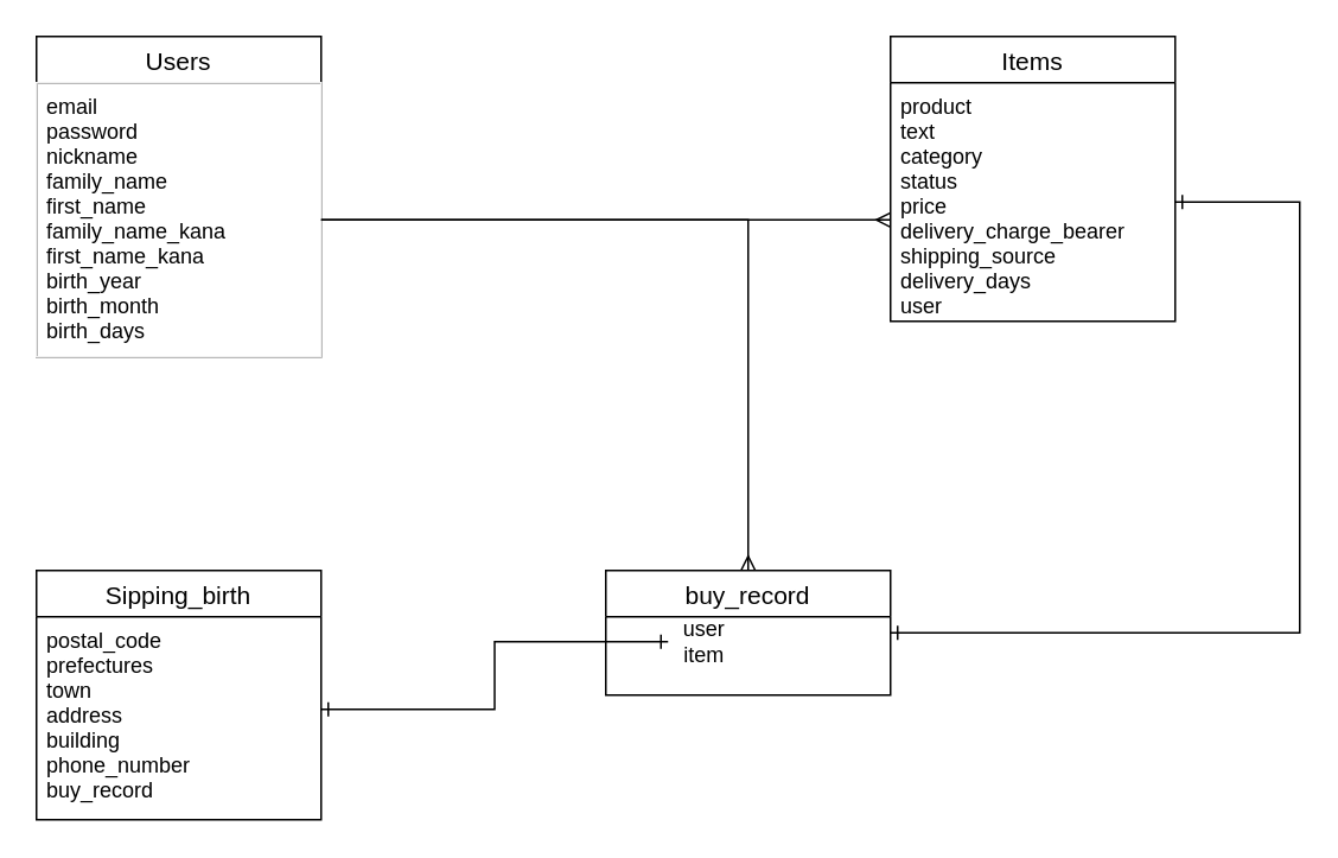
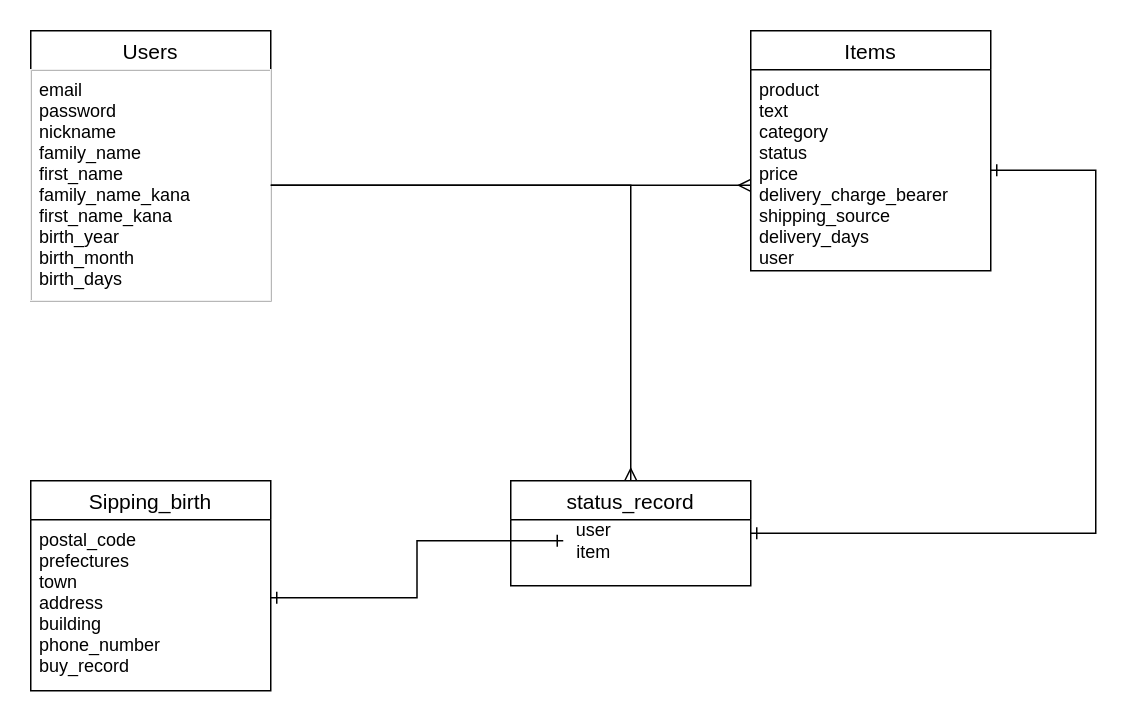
- <mxCell id="9" value="buy_record" style="swimlane;fontStyle=0;childLayout=stackLayout;horizontal=1;startSize=26;horizontalStack=0;resizeParent=1;resizeParentMax=0;resizeLast=0;collapsible=1;marginBottom=0;align=center;fontSize=14;" parent="1" vertex="1"><mxGeometry x="340" y="320" width="160" height="70" as="geometry" /></mxCell>
+ <mxCell id="9" value="status_record" style="swimlane;fontStyle=0;childLayout=stackLayout;horizontal=1;startSize=26;horizontalStack=0;resizeParent=1;resizeParentMax=0;resizeLast=0;collapsible=1;marginBottom=0;align=center;fontSize=14;" parent="1" vertex="1"><mxGeometry x="340" y="320" width="160" height="70" as="geometry" /></mxCell>
